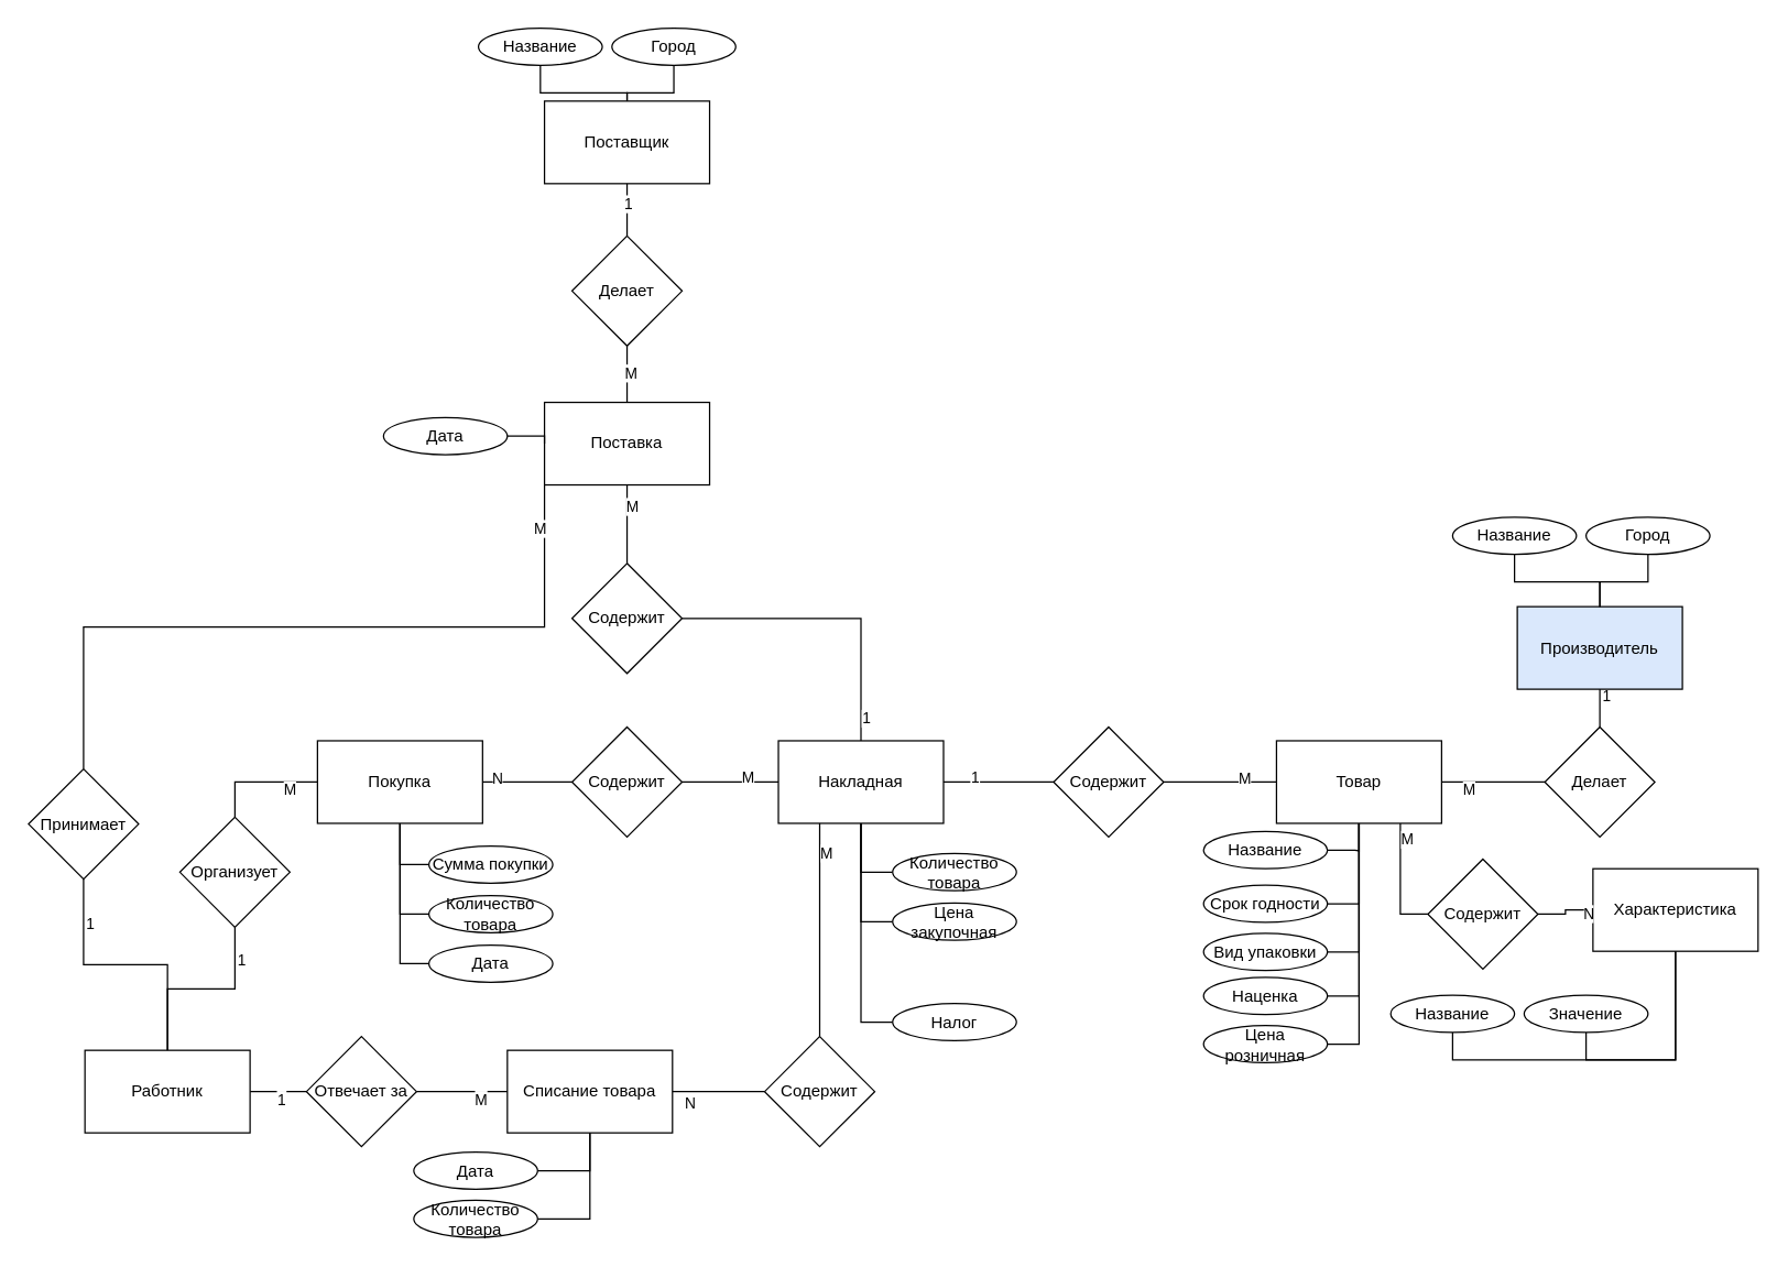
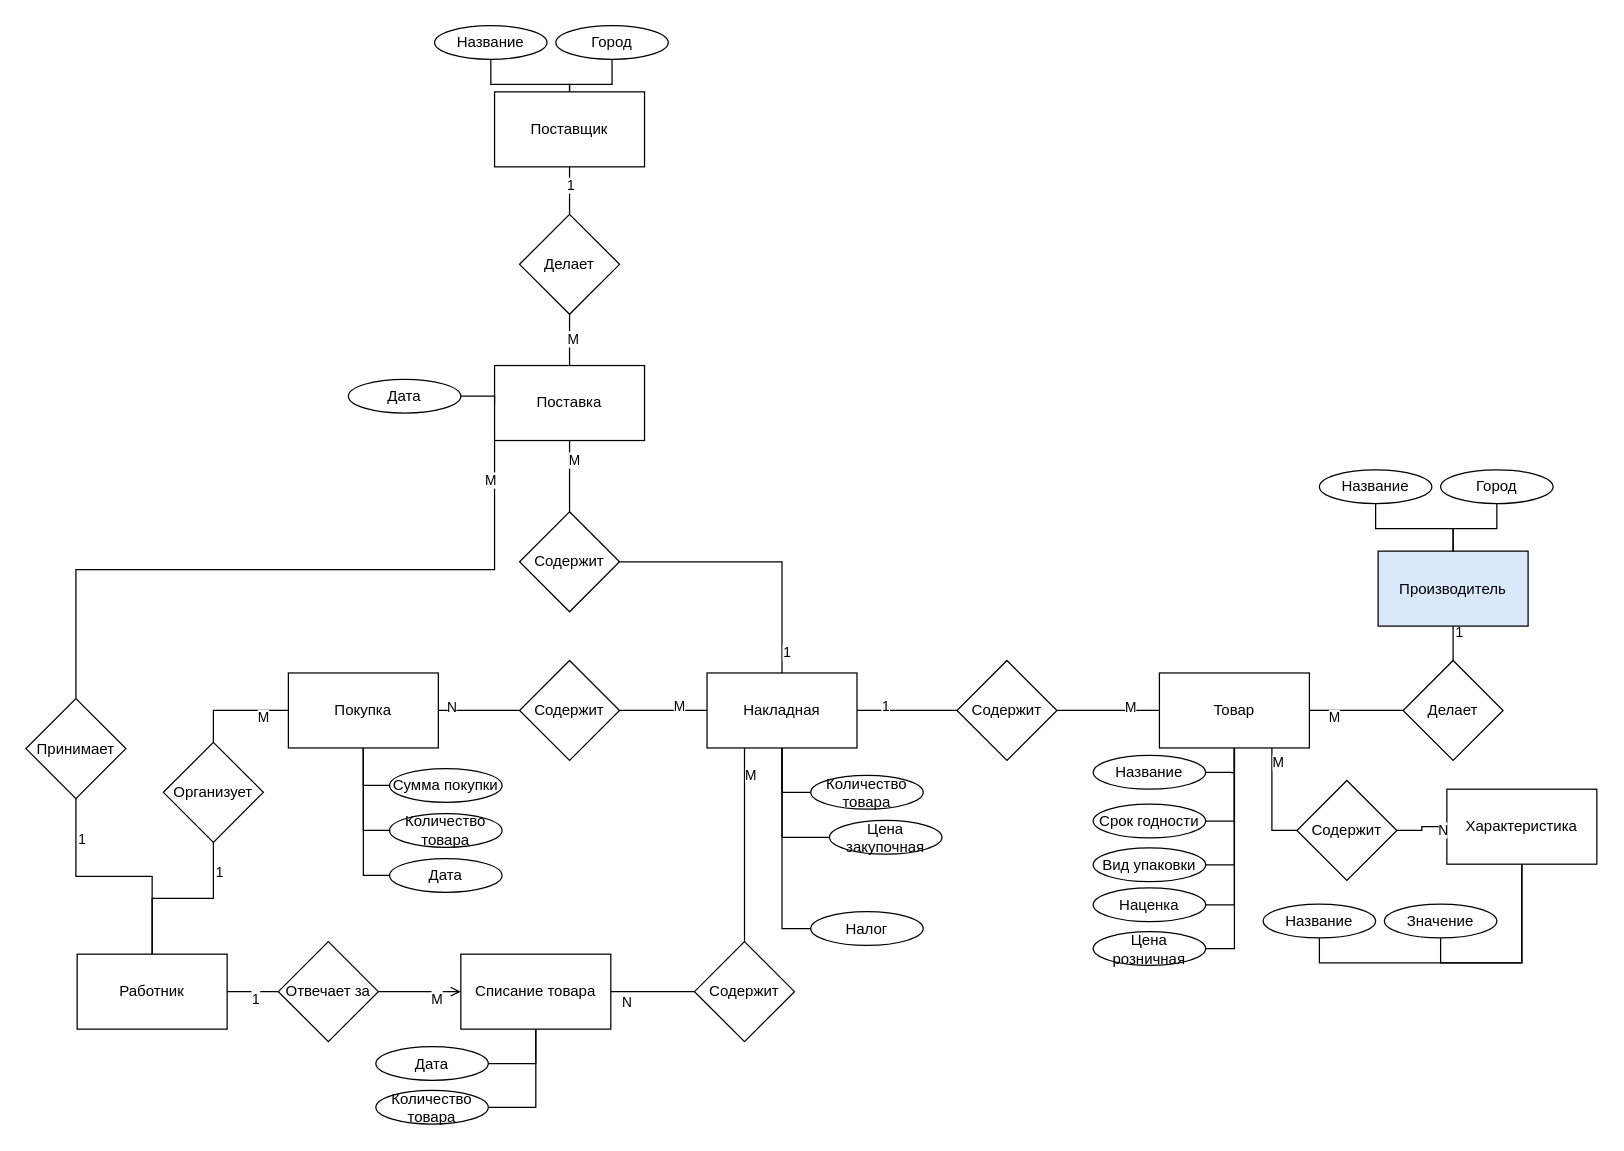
- <mxCell id="72" value="Цена закупочная" style="ellipse;whiteSpace=wrap;html=1;" vertex="1" parent="1"><mxGeometry x="648" y="656" width="90" height="27" as="geometry" /></mxCell>
+ <mxCell id="72" value="Цена закупочная" style="ellipse;whiteSpace=wrap;html=1;" vertex="1" parent="1"><mxGeometry x="663" y="656" width="90" height="27" as="geometry" /></mxCell>
- <mxCell id="98" style="edgeStyle=orthogonalEdgeStyle;rounded=0;orthogonalLoop=1;jettySize=auto;html=1;strokeColor=default;align=center;verticalAlign=middle;fontFamily=Helvetica;fontSize=11;fontColor=default;labelBackgroundColor=default;endArrow=none;endFill=0;" edge="1" parent="1" source="100" target="34"><mxGeometry relative="1" as="geometry" /></mxCell>
+ <mxCell id="98" style="edgeStyle=orthogonalEdgeStyle;rounded=0;orthogonalLoop=1;jettySize=auto;html=1;strokeColor=default;align=center;verticalAlign=middle;fontFamily=Helvetica;fontSize=11;fontColor=default;labelBackgroundColor=default;endArrow=open;endFill=0;" edge="1" parent="1" source="100" target="34"><mxGeometry relative="1" as="geometry" /></mxCell>
